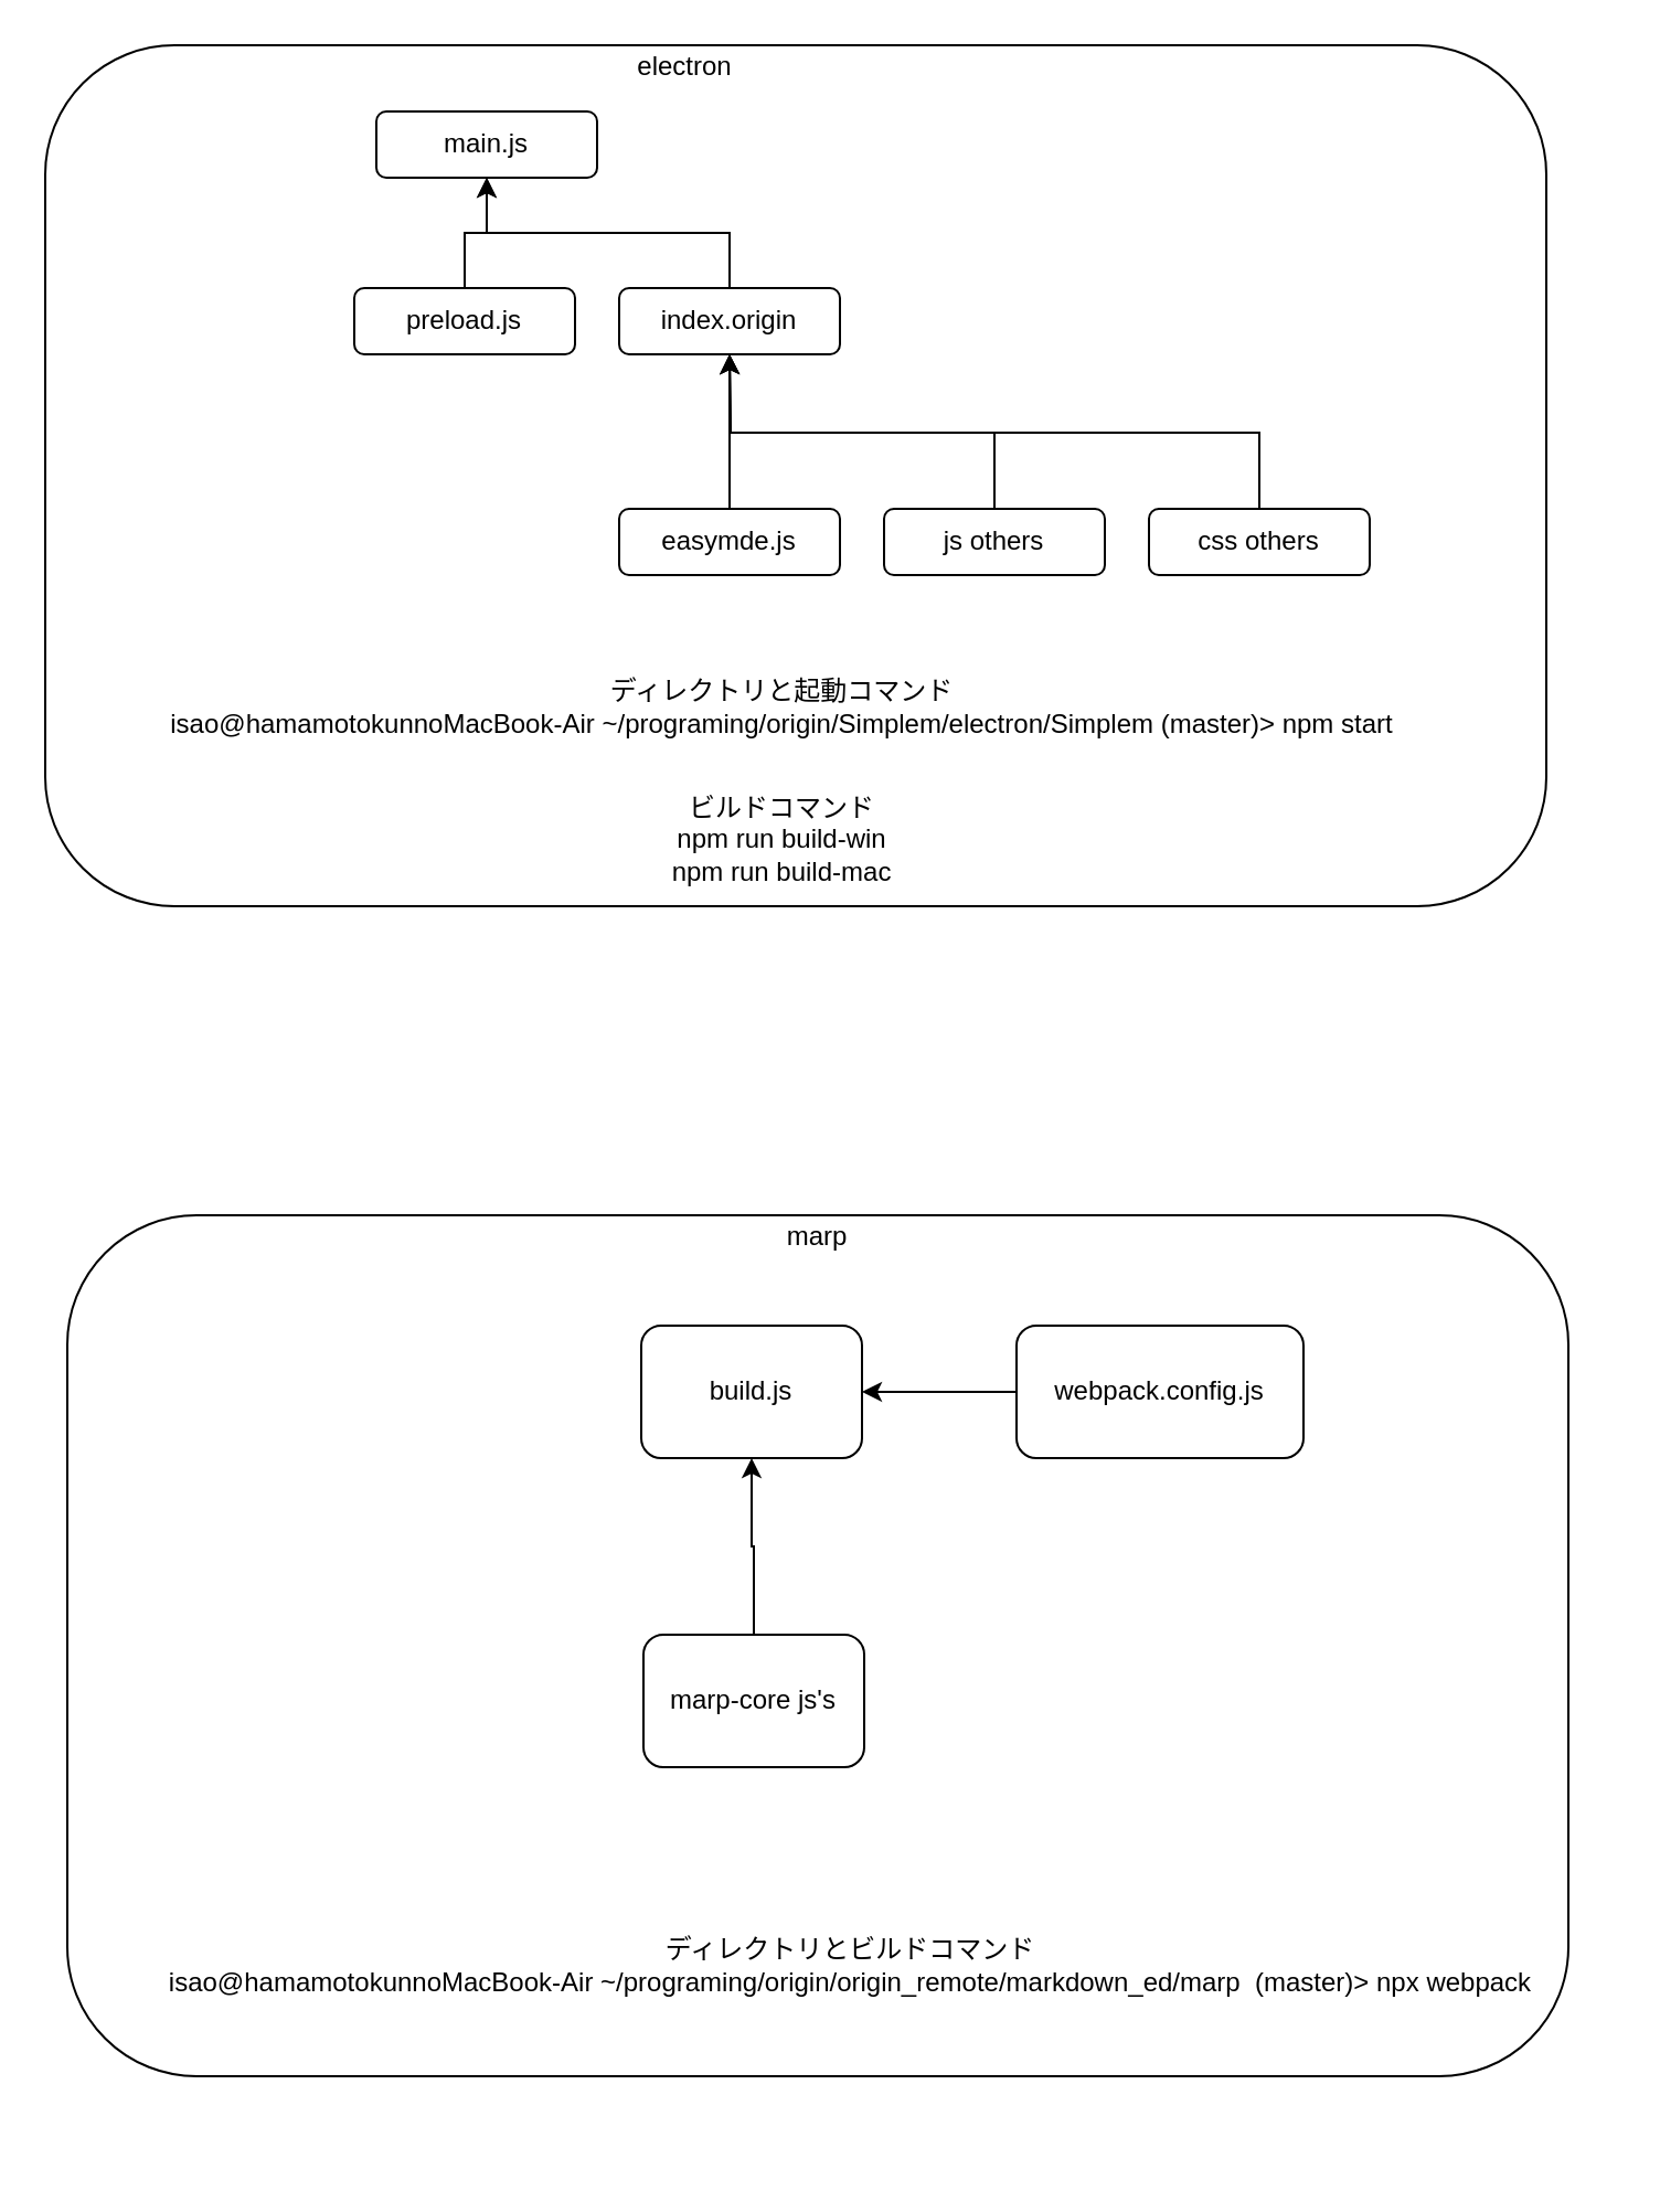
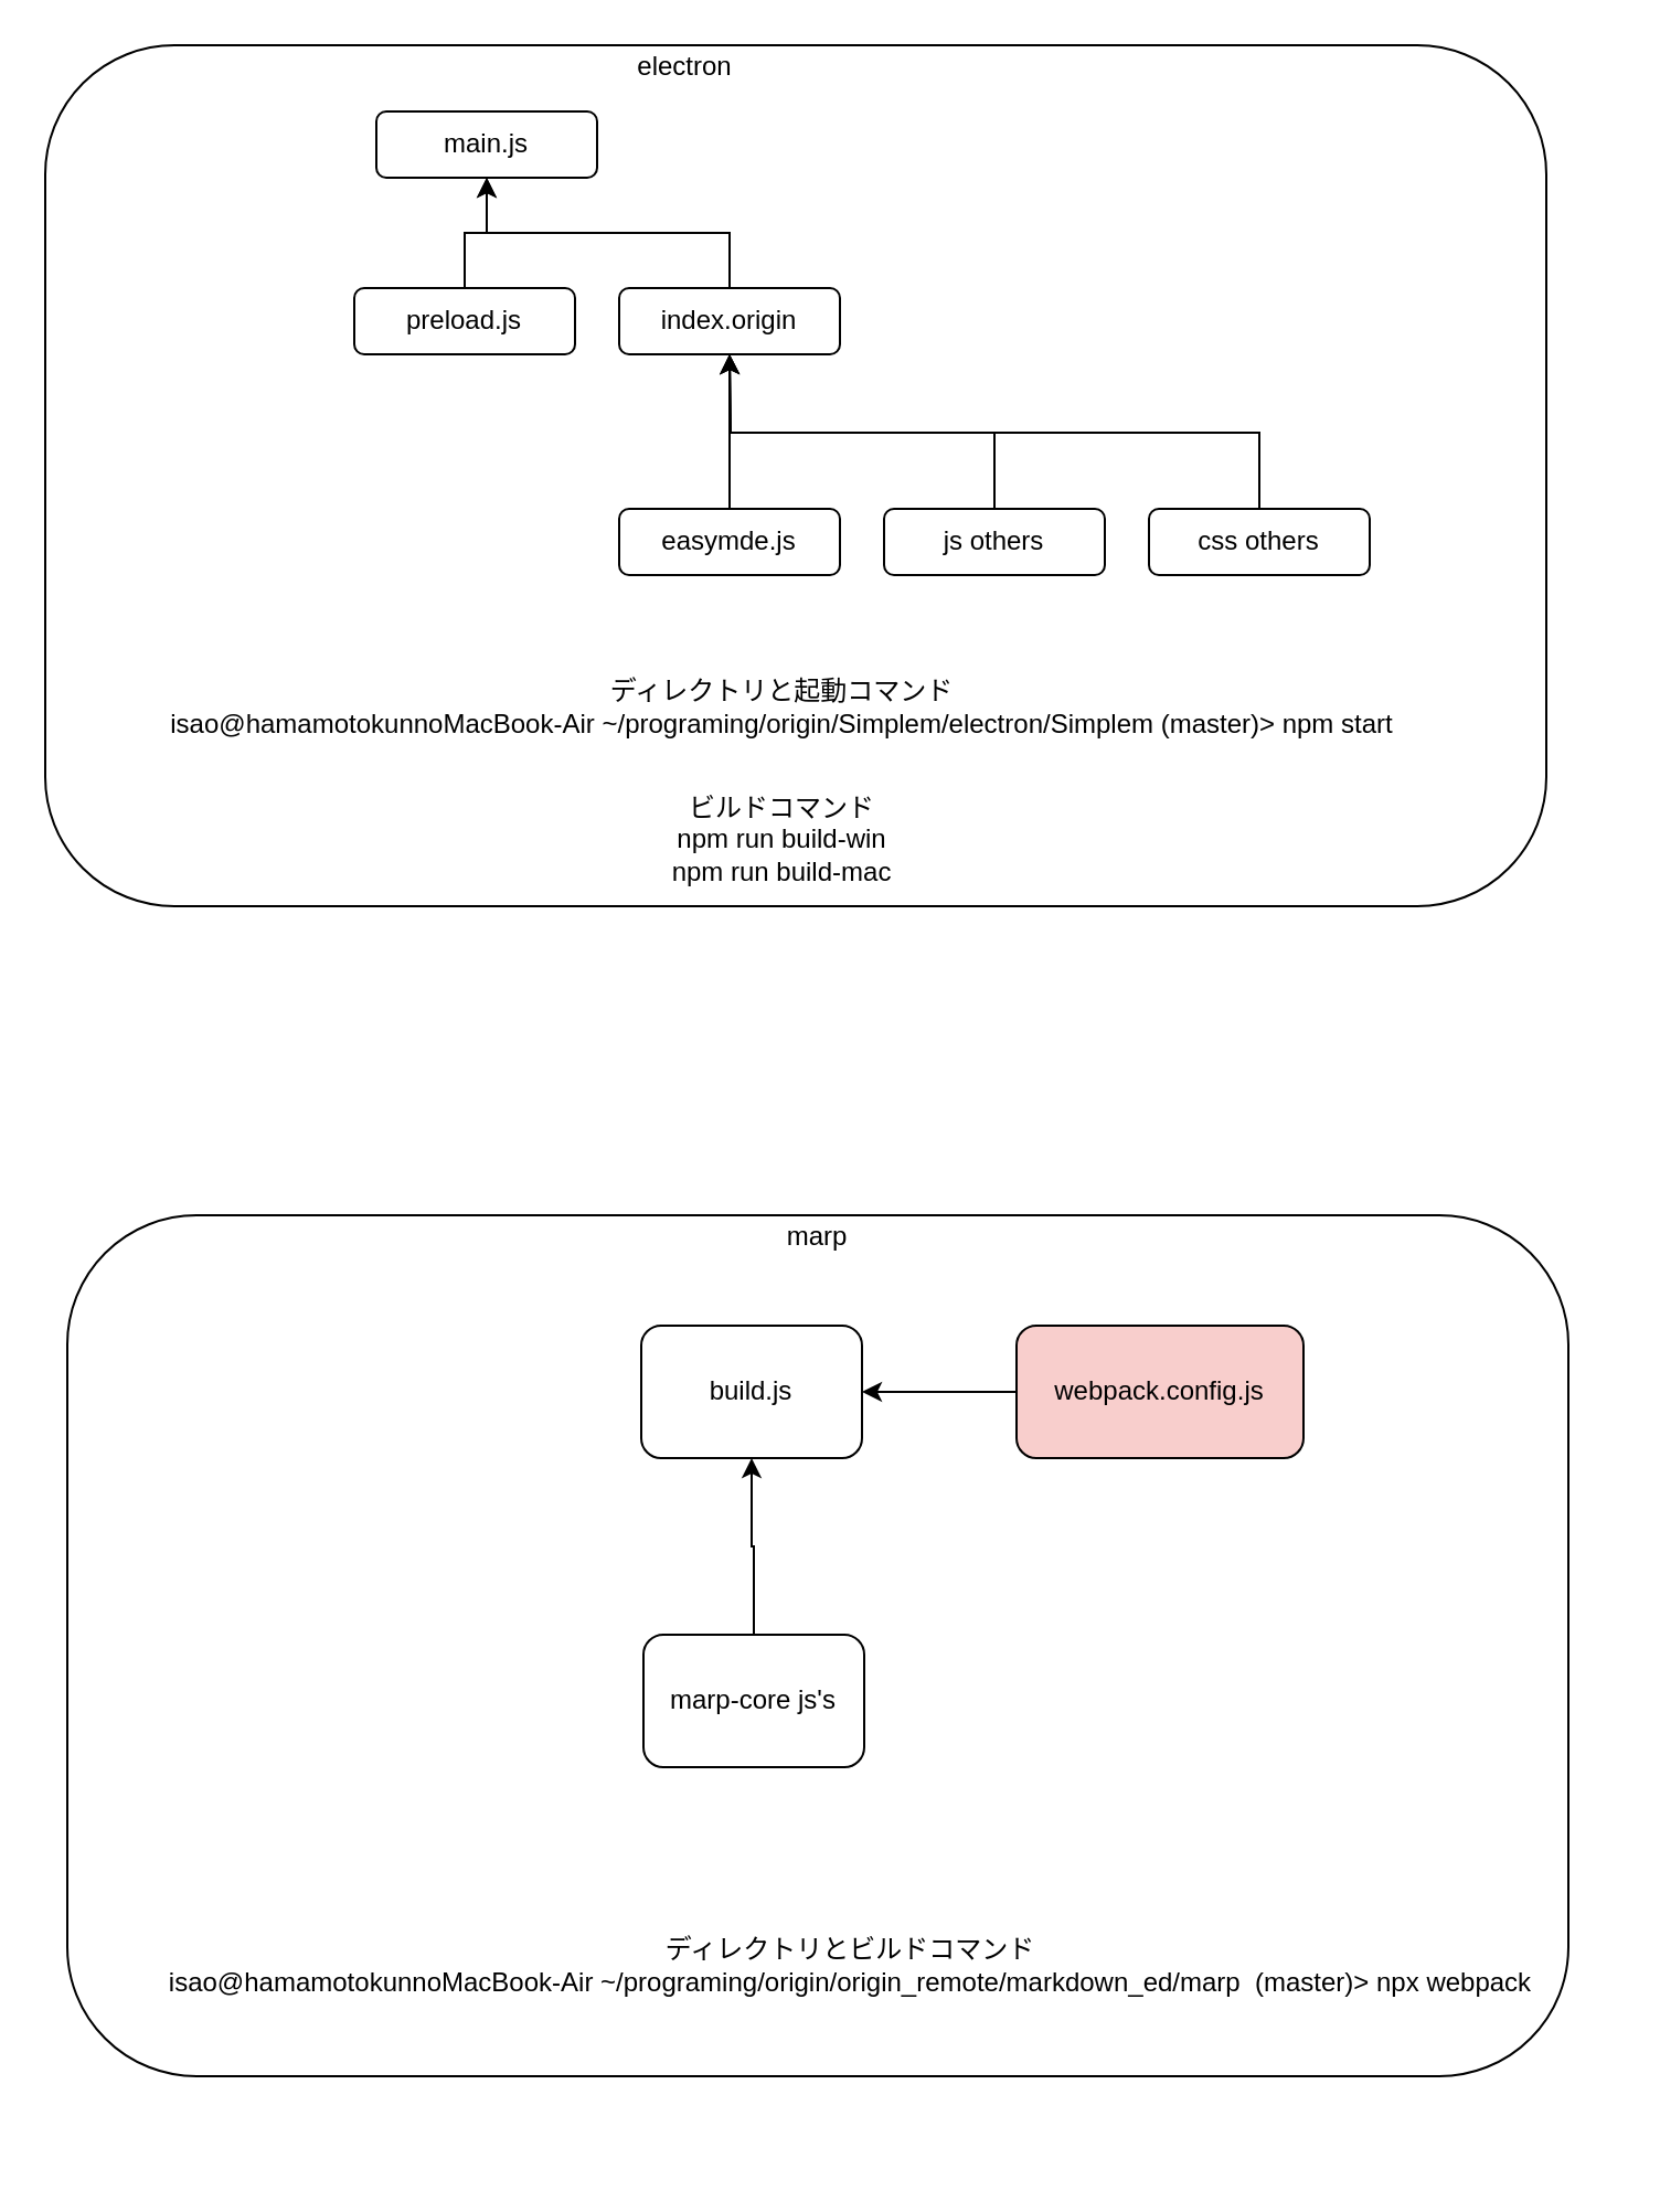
- <mxCell id="21" value="webpack.config.js" style="rounded=1;whiteSpace=wrap;html=1;" vertex="1" parent="1"><mxGeometry x="460" y="600" width="130" height="60" as="geometry" /></mxCell>
+ <mxCell id="21" value="webpack.config.js" style="rounded=1;whiteSpace=wrap;html=1;fillColor=#f8cecc;" vertex="1" parent="1"><mxGeometry x="460" y="600" width="130" height="60" as="geometry" /></mxCell>
